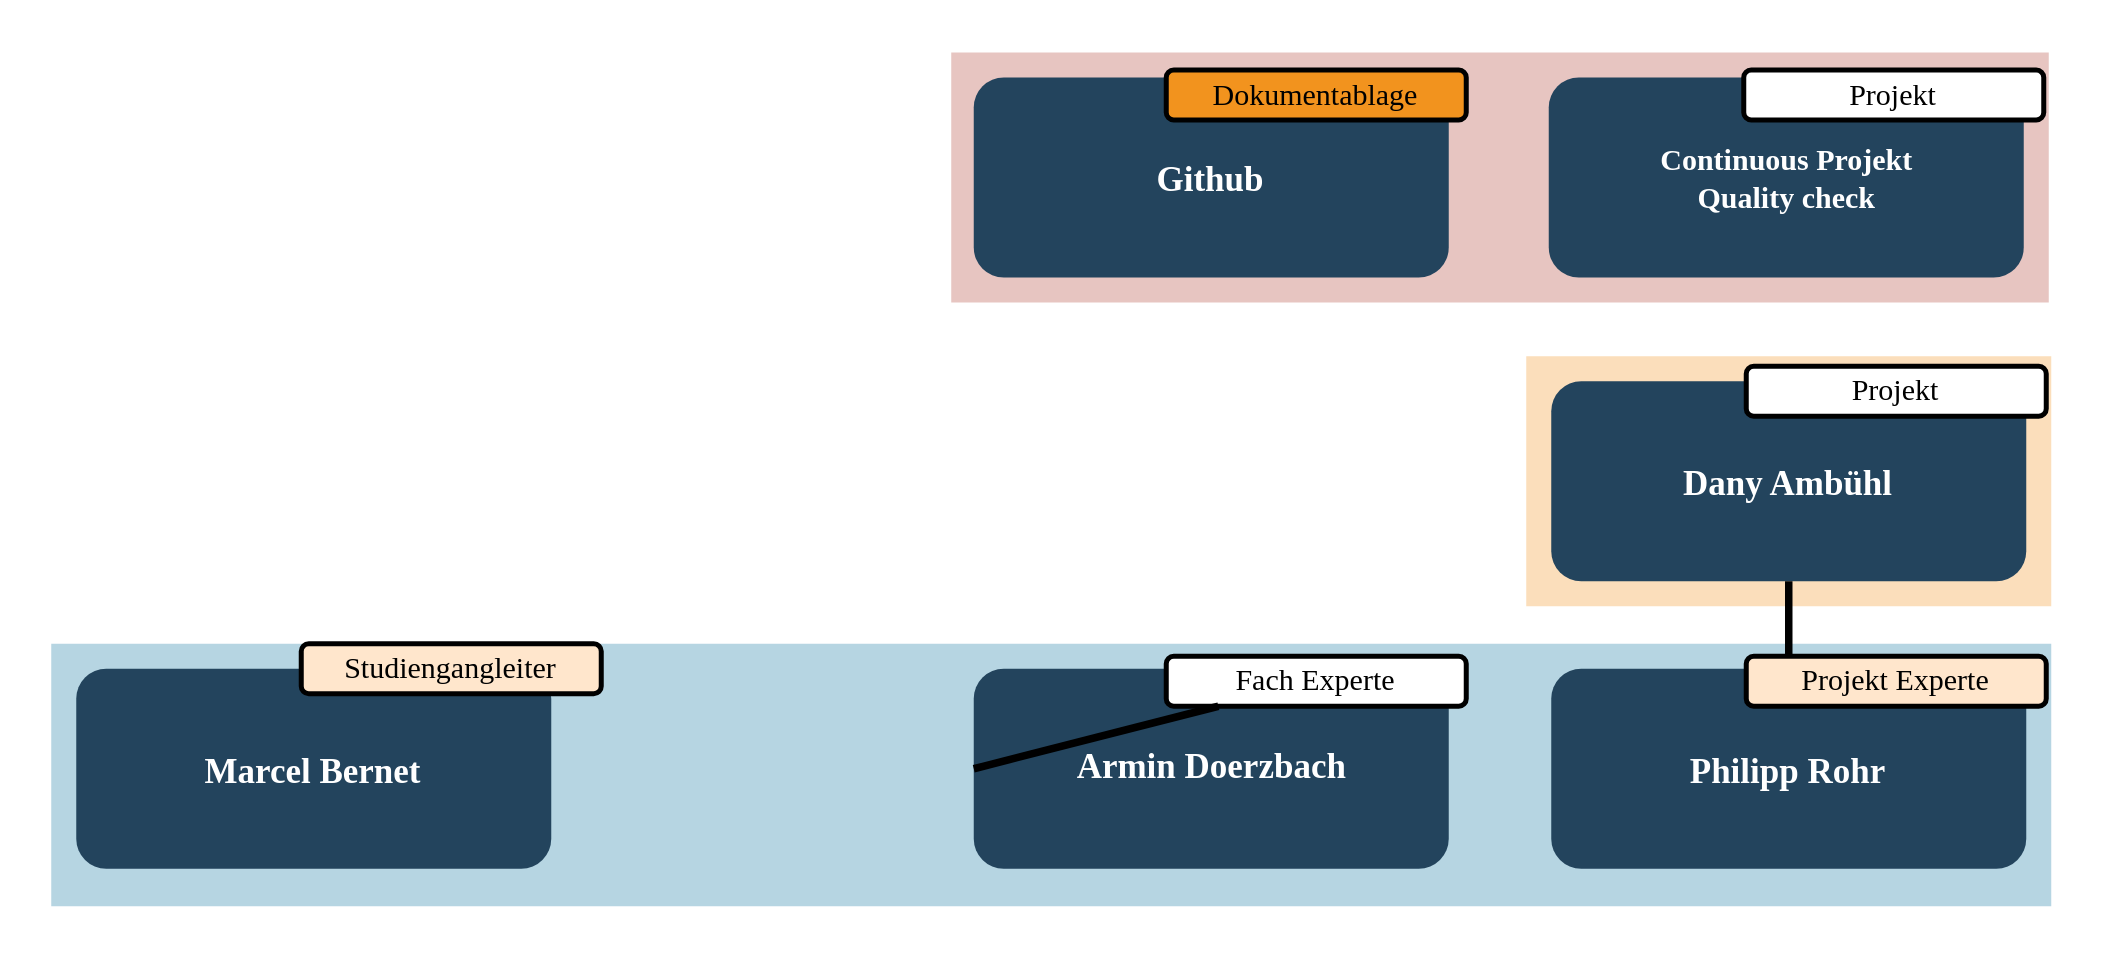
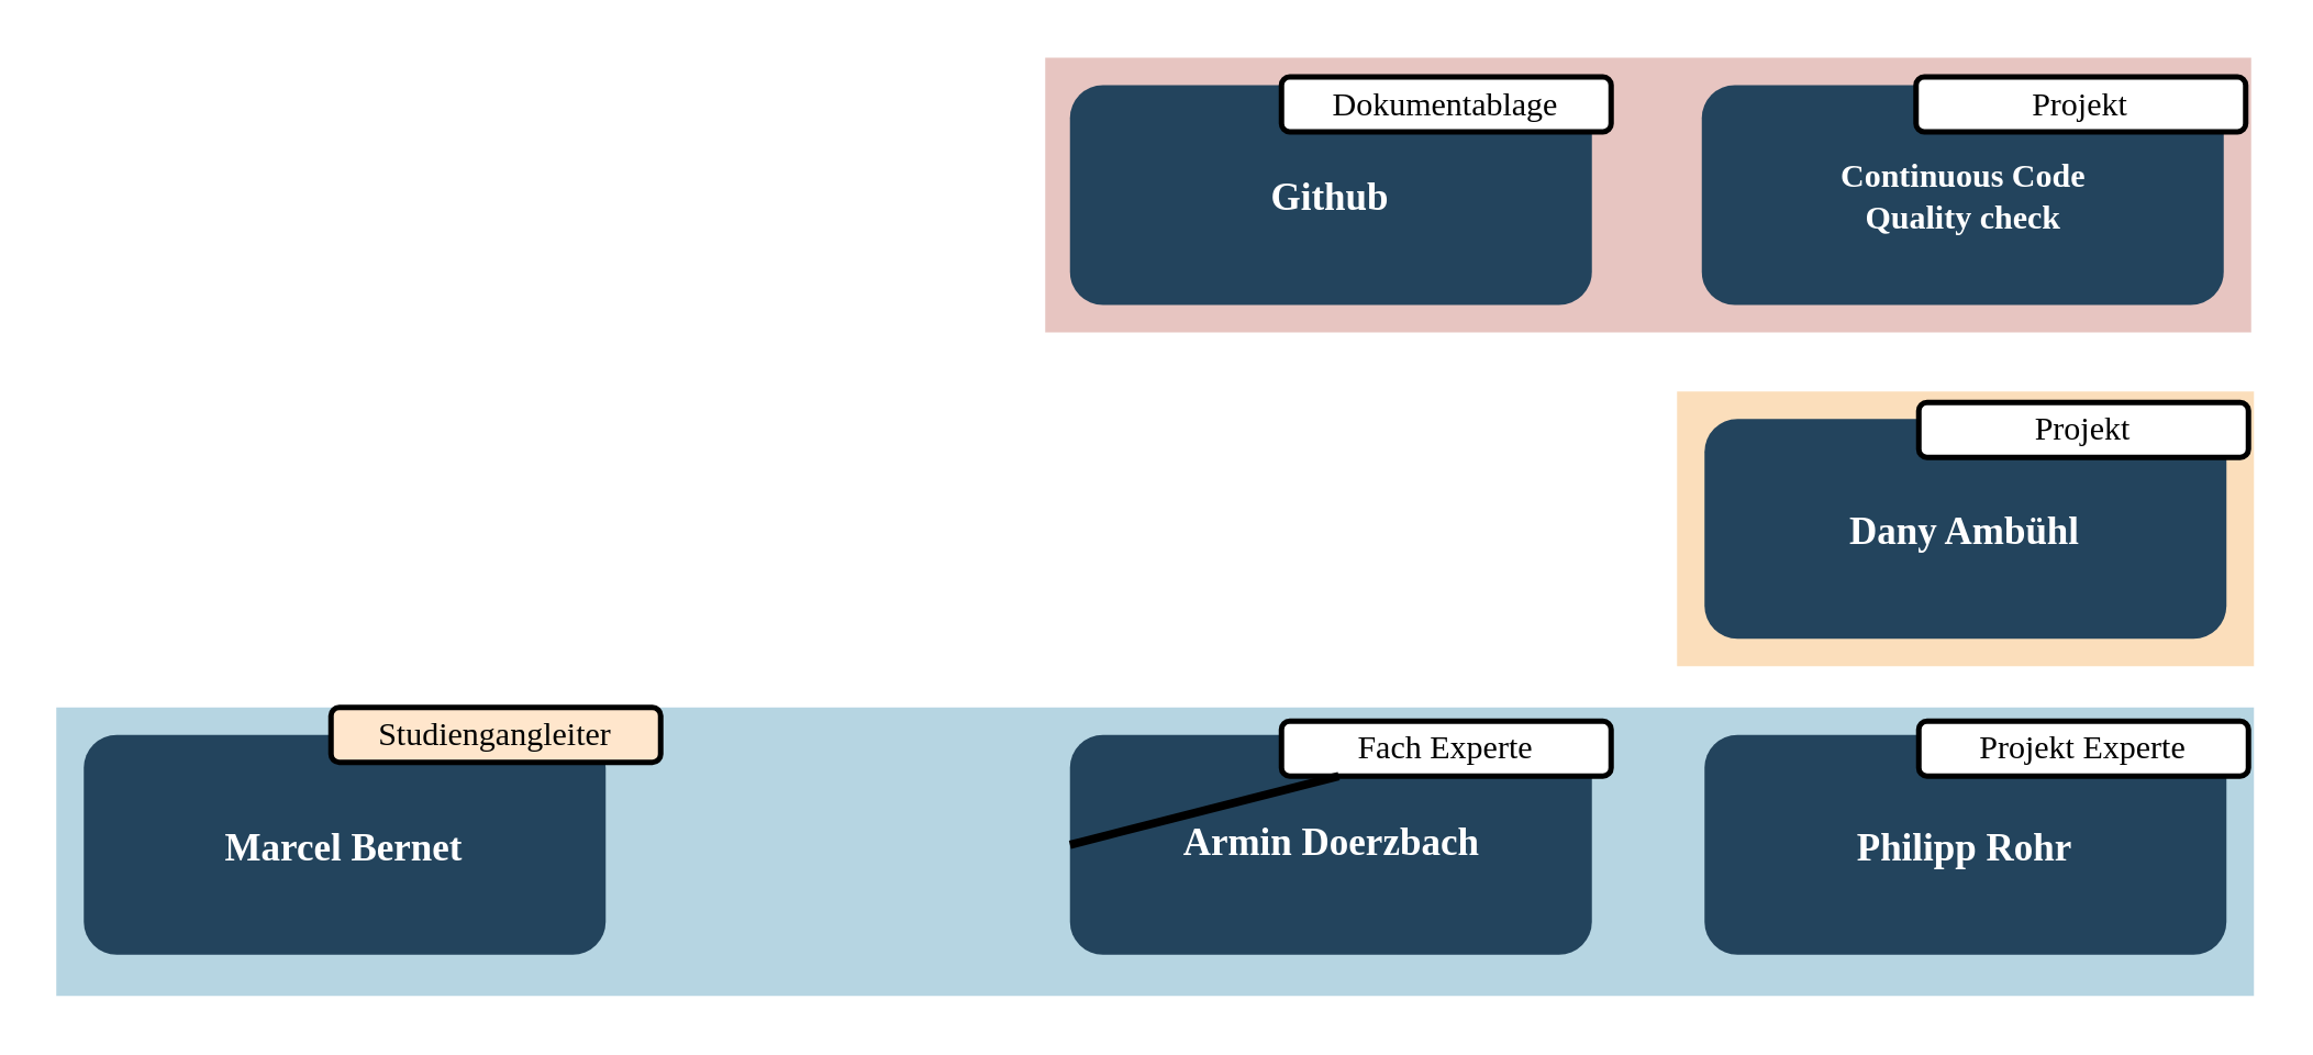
- <mxCell id="13" value="&lt;font face=&quot;Tahoma&quot;&gt;Dokumentablage&lt;/font&gt;" style="rounded=1;whiteSpace=wrap;html=1;strokeWidth=2;fillColor=#f2931e;" parent="1" vertex="1"><mxGeometry x="466" y="27.5" width="120" height="20" as="geometry" /></mxCell>
+ <mxCell id="13" value="&lt;font face=&quot;Tahoma&quot;&gt;Dokumentablage&lt;/font&gt;" style="rounded=1;whiteSpace=wrap;html=1;strokeWidth=2;" parent="1" vertex="1"><mxGeometry x="466" y="27.5" width="120" height="20" as="geometry" /></mxCell>
- <mxCell id="5" value="Continuous Projekt &lt;br&gt;Quality check" style="rounded=1;fillColor=#23445D;gradientColor=none;strokeColor=none;fontColor=#FFFFFF;fontStyle=1;fontFamily=Tahoma;fontSize=12;html=1;" parent="1" vertex="1"><mxGeometry x="619" y="30.5" width="190" height="80" as="geometry" /></mxCell>
+ <mxCell id="5" value="Continuous Code &lt;br&gt;Quality check" style="rounded=1;fillColor=#23445D;gradientColor=none;strokeColor=none;fontColor=#FFFFFF;fontStyle=1;fontFamily=Tahoma;fontSize=12;html=1;" parent="1" vertex="1"><mxGeometry x="619" y="30.5" width="190" height="80" as="geometry" /></mxCell>
- <mxCell id="11" value="" style="endArrow=none;html=1;rounded=0;entryX=0.5;entryY=1;entryDx=0;entryDy=0;strokeWidth=3;" parent="1" source="7" target="8" edge="1"><mxGeometry width="50" height="50" relative="1" as="geometry"><mxPoint x="725" y="162" as="sourcePoint" /><mxPoint x="724" y="120.5" as="targetPoint" /></mxGeometry></mxCell>
- <mxCell id="15" value="&lt;font face=&quot;Tahoma&quot;&gt;Projekt Experte&lt;/font&gt;" style="rounded=1;whiteSpace=wrap;html=1;strokeWidth=2;fillColor=#ffe6cc;" parent="1" vertex="1"><mxGeometry x="698" y="262" width="120" height="20" as="geometry" /></mxCell>
+ <mxCell id="15" value="&lt;font face=&quot;Tahoma&quot;&gt;Projekt Experte&lt;/font&gt;" style="rounded=1;whiteSpace=wrap;html=1;strokeWidth=2;" parent="1" vertex="1"><mxGeometry x="698" y="262" width="120" height="20" as="geometry" /></mxCell>
